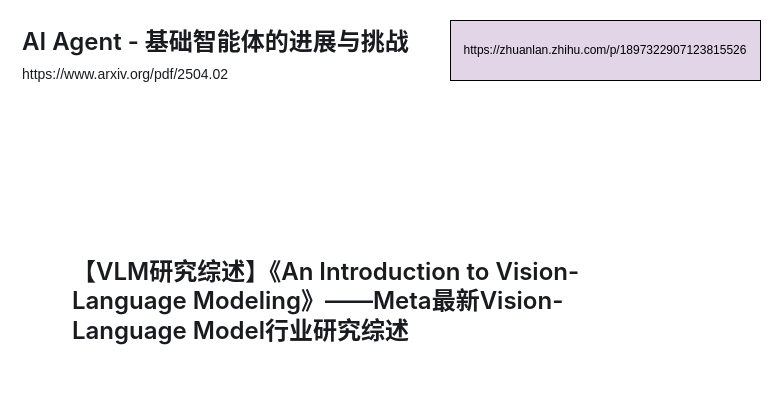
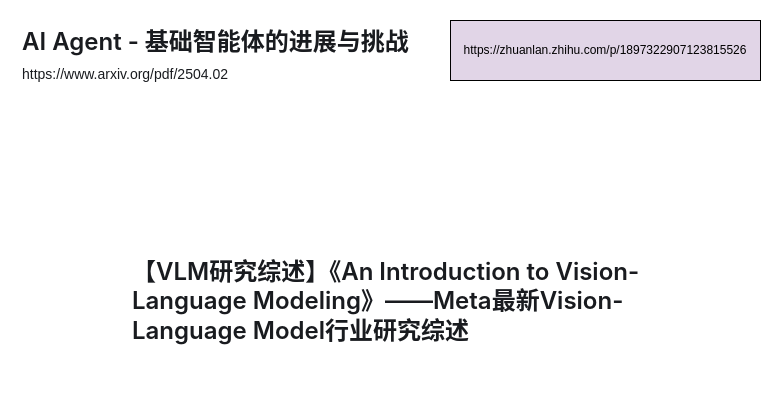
- <mxCell id="4" value="&lt;h1 class=&quot;Post-Title&quot; style=&quot;font-style: normal; font-variant-ligatures: normal; font-variant-caps: normal; font-variant-numeric: inherit; font-variant-east-asian: inherit; font-variant-alternates: inherit; font-variant-position: inherit; font-variant-emoji: inherit; font-weight: 600; font-stretch: inherit; font-size: 24px; line-height: 1.22; font-family: -apple-system, BlinkMacSystemFont, &amp;quot;Helvetica Neue&amp;quot;, &amp;quot;PingFang SC&amp;quot;, &amp;quot;Microsoft YaHei&amp;quot;, &amp;quot;Source Han Sans SC&amp;quot;, &amp;quot;Noto Sans CJK SC&amp;quot;, &amp;quot;WenQuanYi Micro Hei&amp;quot;, sans-serif; font-optical-sizing: inherit; font-size-adjust: inherit; font-kerning: inherit; font-feature-settings: inherit; font-variation-settings: inherit; margin: 0px 0px 20px; overflow-wrap: break-word; color: rgb(25, 27, 31); letter-spacing: normal; orphans: 2; text-align: start; text-indent: 0px; text-transform: none; widows: 2; word-spacing: 0px; -webkit-text-stroke-width: 0px; white-space: normal; background-color: rgb(255, 255, 255); text-decoration-thickness: initial; text-decoration-style: initial; text-decoration-color: initial;&quot;&gt;【VLM研究综述】《An Introduction to Vision-Language Modeling》——Meta最新Vision-Language Model行业研究综述&lt;/h1&gt;" style="text;whiteSpace=wrap;html=1;" vertex="1" parent="1"><mxGeometry x="70" y="250" width="560" height="130" as="geometry" /></mxCell>
+ <mxCell id="4" value="&lt;h1 class=&quot;Post-Title&quot; style=&quot;font-style: normal; font-variant-ligatures: normal; font-variant-caps: normal; font-variant-numeric: inherit; font-variant-east-asian: inherit; font-variant-alternates: inherit; font-variant-position: inherit; font-variant-emoji: inherit; font-weight: 600; font-stretch: inherit; font-size: 24px; line-height: 1.22; font-family: -apple-system, BlinkMacSystemFont, &amp;quot;Helvetica Neue&amp;quot;, &amp;quot;PingFang SC&amp;quot;, &amp;quot;Microsoft YaHei&amp;quot;, &amp;quot;Source Han Sans SC&amp;quot;, &amp;quot;Noto Sans CJK SC&amp;quot;, &amp;quot;WenQuanYi Micro Hei&amp;quot;, sans-serif; font-optical-sizing: inherit; font-size-adjust: inherit; font-kerning: inherit; font-feature-settings: inherit; font-variation-settings: inherit; margin: 0px 0px 20px; overflow-wrap: break-word; color: rgb(25, 27, 31); letter-spacing: normal; orphans: 2; text-align: start; text-indent: 0px; text-transform: none; widows: 2; word-spacing: 0px; -webkit-text-stroke-width: 0px; white-space: normal; background-color: rgb(255, 255, 255); text-decoration-thickness: initial; text-decoration-style: initial; text-decoration-color: initial;&quot;&gt;【VLM研究综述】《An Introduction to Vision-Language Modeling》——Meta最新Vision-Language Model行业研究综述&lt;/h1&gt;" style="text;whiteSpace=wrap;html=1;" vertex="1" parent="1"><mxGeometry x="130" y="250" width="560" height="130" as="geometry" /></mxCell>
